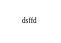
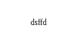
- <mxCell id="2" value="&lt;font face=&quot;Comic Sans MS&quot;&gt;dsffd&amp;nbsp;&lt;/font&gt;" style="text;html=1;align=center;verticalAlign=middle;resizable=0;points=[];autosize=1;strokeColor=none;fillColor=none;" vertex="1" parent="1"><mxGeometry x="20" y="20" width="60" height="30" as="geometry" /></mxCell>
+ <mxCell id="2" value="&lt;font face=&quot;Comic Sans MS&quot;&gt;dsffd&amp;nbsp;&lt;/font&gt;" style="text;html=1;align=center;verticalAlign=middle;resizable=0;points=[];autosize=1;strokeColor=none;fillColor=none;" vertex="1" parent="1"><mxGeometry x="30" y="20" width="60" height="30" as="geometry" /></mxCell>
